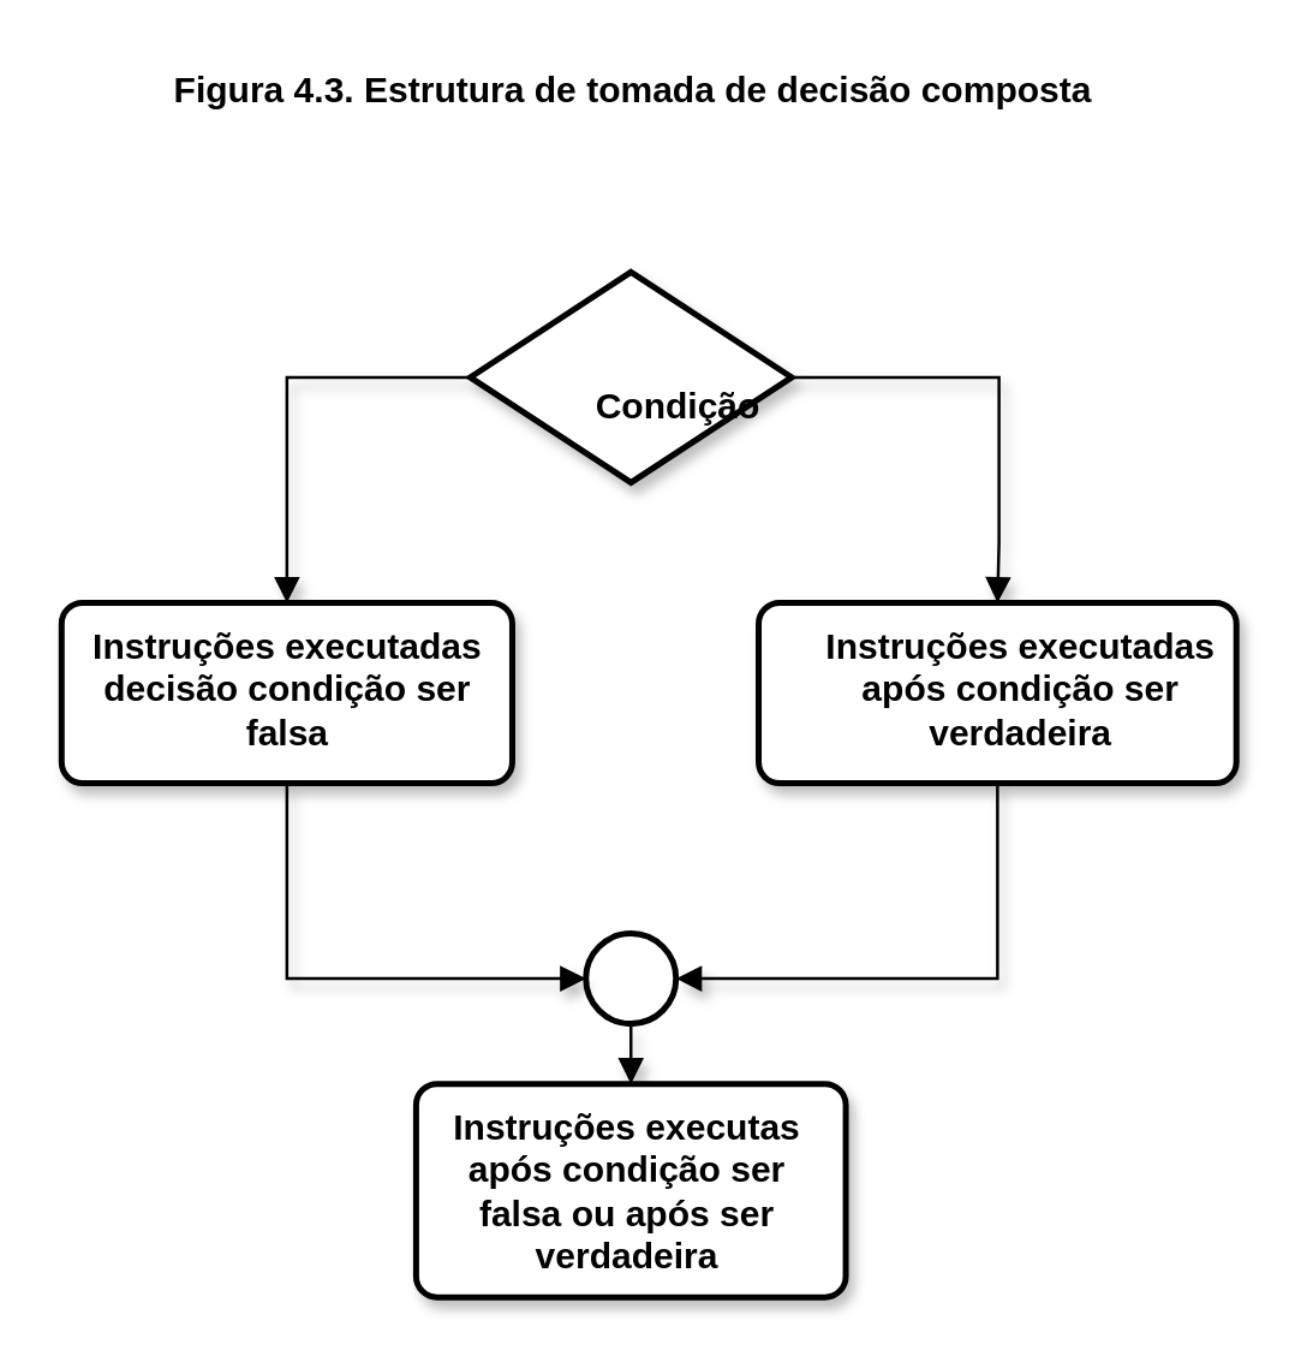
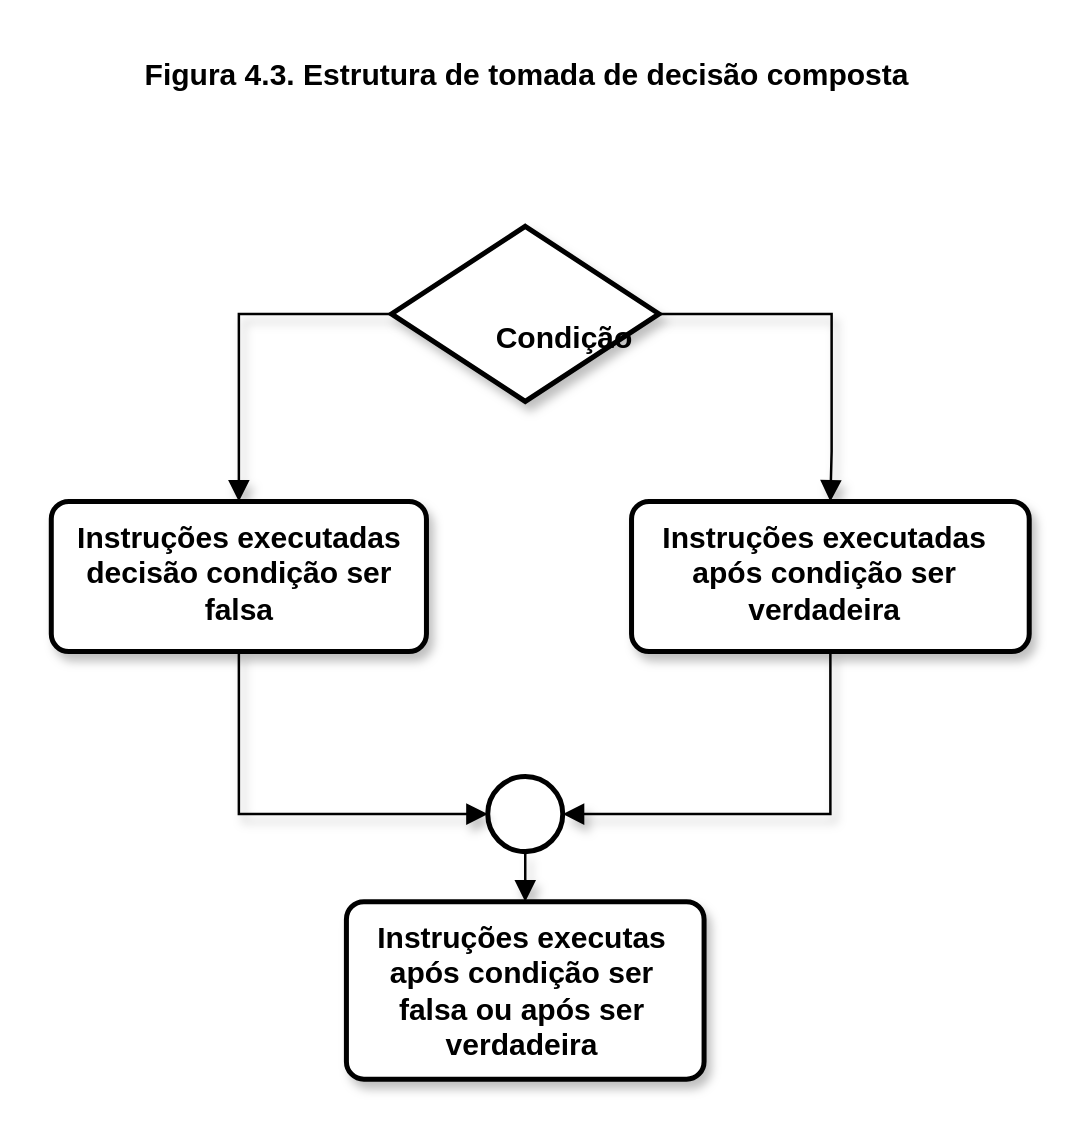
- <mxCell id="13" value="&lt;b&gt;Instruções executadas&lt;br&gt;após condição ser &lt;br&gt;verdadeira&lt;br&gt;&lt;/b&gt;" style="text;html=1;align=center;verticalAlign=middle;resizable=0;points=[];;autosize=1;" parent="1" vertex="1"><mxGeometry x="268.5" y="204" width="140" height="50" as="geometry" /></mxCell>
+ <mxCell id="13" value="&lt;b&gt;Instruções executadas&lt;br&gt;após condição ser &lt;br&gt;verdadeira&lt;br&gt;&lt;/b&gt;" style="text;html=1;align=center;verticalAlign=middle;resizable=0;points=[];;autosize=1;" parent="1" vertex="1"><mxGeometry x="258.5" y="204" width="140" height="50" as="geometry" /></mxCell>
